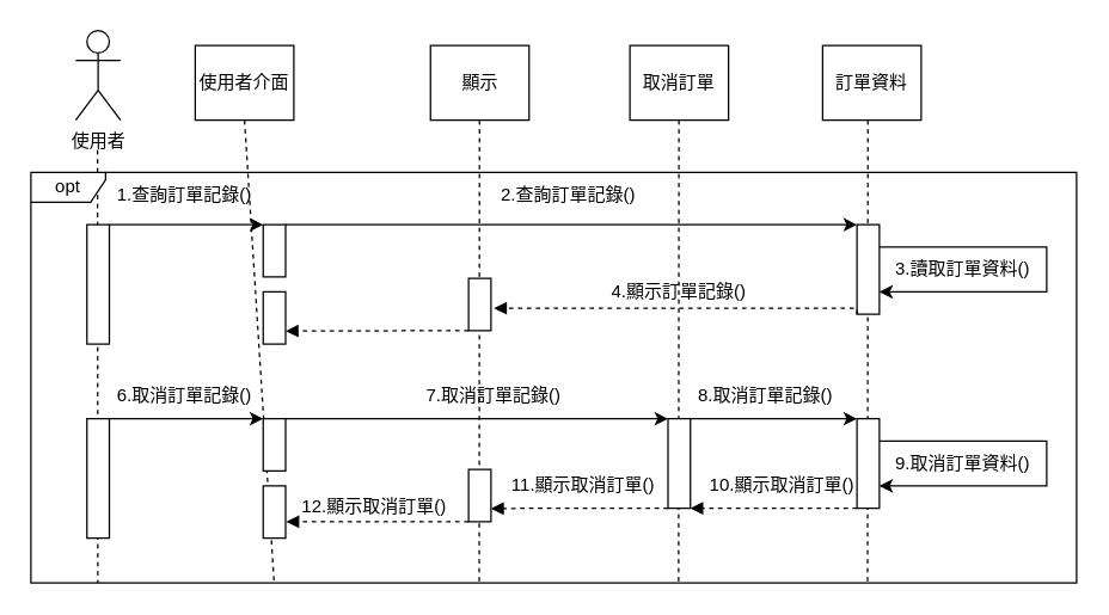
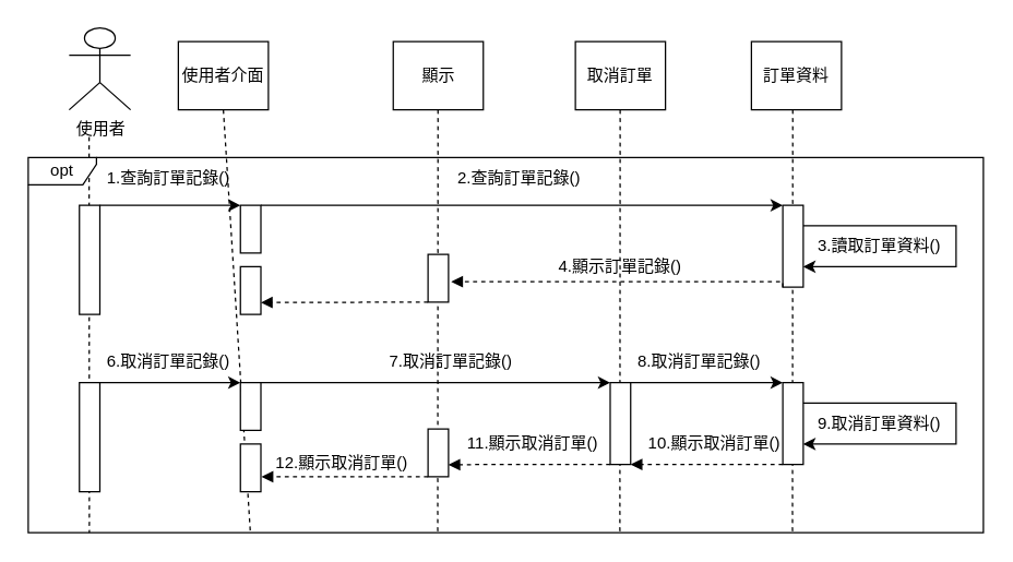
- <mxCell id="8" value="使用者" style="shape=umlActor;verticalLabelPosition=bottom;verticalAlign=top;html=1;outlineConnect=0;" vertex="1" parent="1"><mxGeometry x="50" y="20" width="30" height="60" as="geometry" /></mxCell>
+ <mxCell id="8" value="使用者" style="shape=umlActor;verticalLabelPosition=bottom;verticalAlign=top;html=1;outlineConnect=0;" vertex="1" parent="1"><mxGeometry x="50" y="20" width="45" height="60" as="geometry" /></mxCell>
